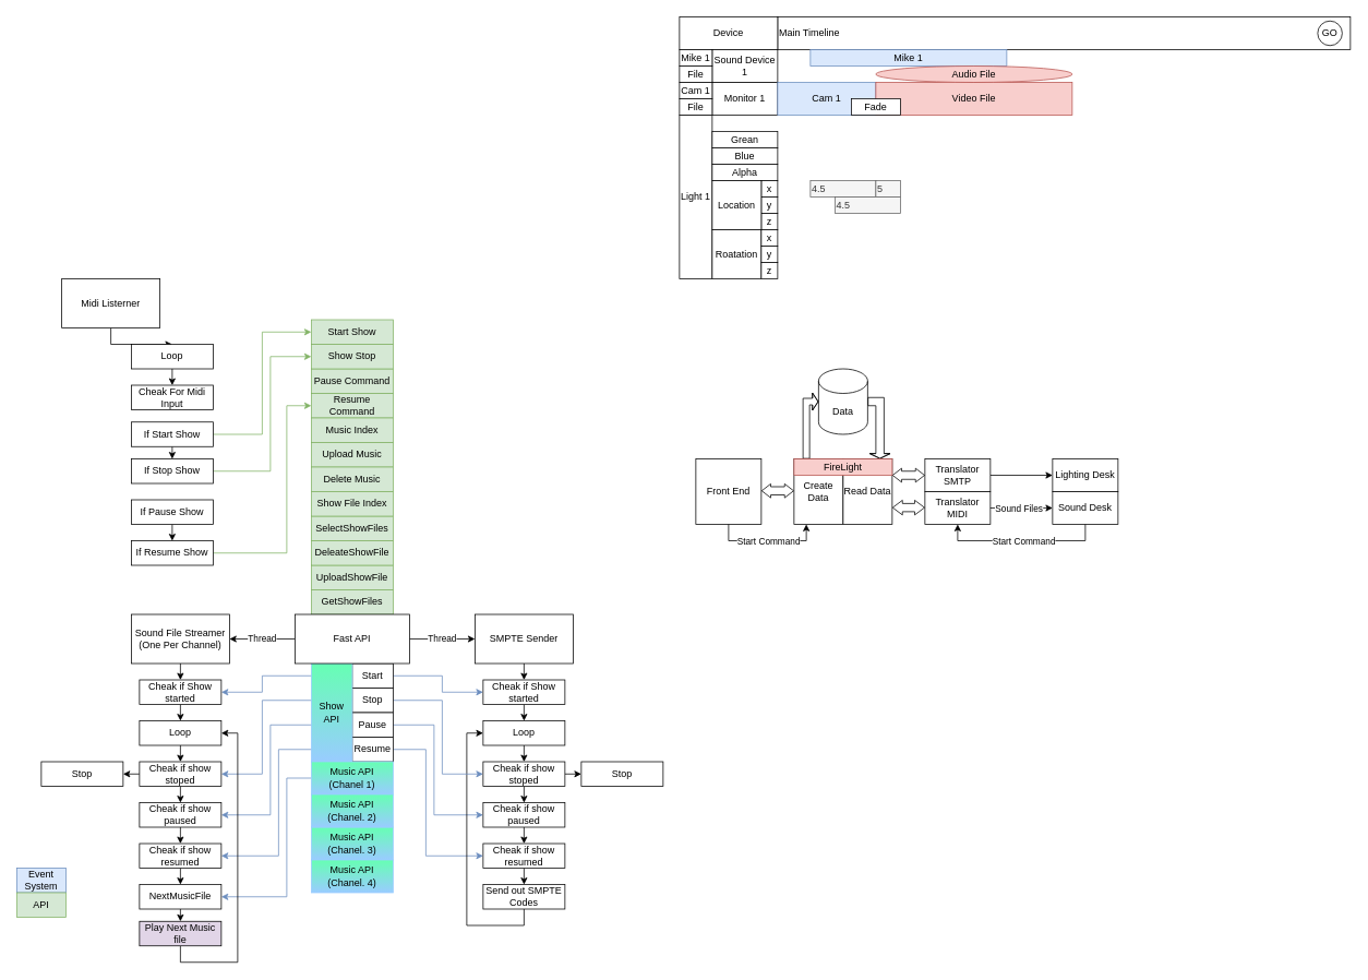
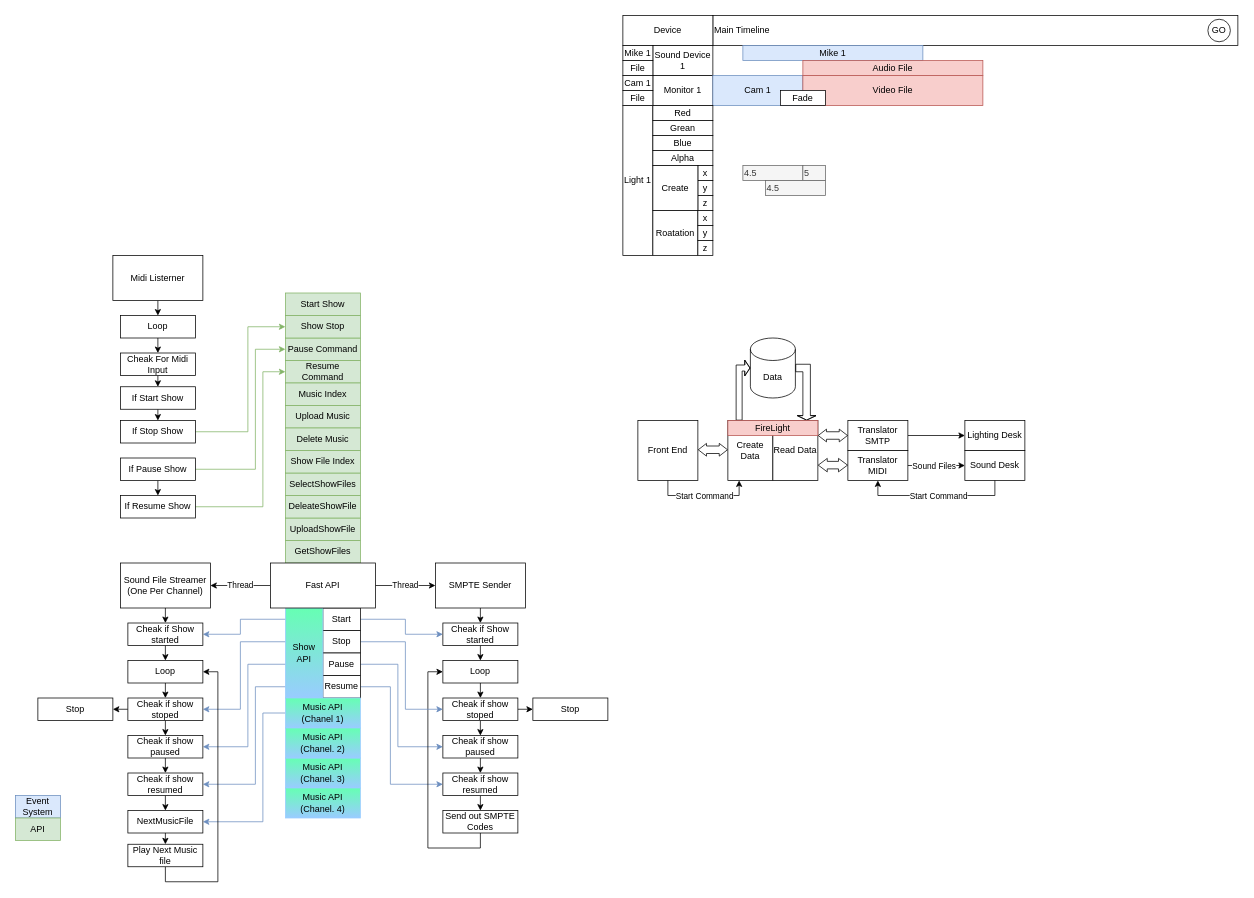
- <mxCell id="30" value="Audio File" style="ellipse;whiteSpace=wrap;html=1;fillColor=#f8cecc;strokeColor=#b85450;" parent="1" vertex="1"><mxGeometry x="1070" y="80" width="240" height="20" as="geometry" /></mxCell>
+ <mxCell id="30" value="Audio File" style="rounded=0;whiteSpace=wrap;html=1;fillColor=#f8cecc;strokeColor=#b85450;" parent="1" vertex="1"><mxGeometry x="1070" y="80" width="240" height="20" as="geometry" /></mxCell>
+ <mxCell id="9" value="&lt;div&gt;Red&lt;/div&gt;" style="rounded=0;whiteSpace=wrap;html=1;" parent="1" vertex="1"><mxGeometry x="870" y="140" width="80" height="20" as="geometry" /></mxCell>
- <mxCell id="16" value="Location" style="rounded=0;whiteSpace=wrap;html=1;" parent="1" vertex="1"><mxGeometry x="870" y="220" width="60" height="60" as="geometry" /></mxCell>
+ <mxCell id="16" value="Create" style="rounded=0;whiteSpace=wrap;html=1;" parent="1" vertex="1"><mxGeometry x="870" y="220" width="60" height="60" as="geometry" /></mxCell>
- <mxCell id="105" value="Midi Listerner" style="rounded=0;whiteSpace=wrap;html=1;" parent="1" vertex="1"><mxGeometry x="75" y="340" width="120" height="60" as="geometry" /></mxCell>
+ <mxCell id="105" value="Midi Listerner" style="rounded=0;whiteSpace=wrap;html=1;" parent="1" vertex="1"><mxGeometry x="150" y="340" width="120" height="60" as="geometry" /></mxCell>
- <mxCell id="111" style="edgeStyle=orthogonalEdgeStyle;rounded=0;orthogonalLoop=1;jettySize=auto;html=1;exitX=1;exitY=0.5;exitDx=0;exitDy=0;entryX=0;entryY=0.5;entryDx=0;entryDy=0;fillColor=#d5e8d4;strokeColor=#82b366;" parent="1" source="112" target="103" edge="1"><mxGeometry relative="1" as="geometry" /></mxCell>
+ <mxCell id="108" style="edgeStyle=orthogonalEdgeStyle;rounded=0;orthogonalLoop=1;jettySize=auto;html=1;exitX=0.5;exitY=1;exitDx=0;exitDy=0;entryX=0.5;entryY=0;entryDx=0;entryDy=0;" parent="1" source="109" target="112" edge="1"><mxGeometry relative="1" as="geometry"><mxPoint x="210" y="510" as="targetPoint" /></mxGeometry></mxCell>
+ <mxCell id="119" style="edgeStyle=orthogonalEdgeStyle;rounded=0;orthogonalLoop=1;jettySize=auto;html=1;exitX=1;exitY=0.5;exitDx=0;exitDy=0;entryX=0;entryY=0.5;entryDx=0;entryDy=0;fillColor=#d5e8d4;strokeColor=#82b366;" parent="1" source="120" target="113" edge="1"><mxGeometry relative="1" as="geometry"><Array as="points"><mxPoint x="340" y="625" /><mxPoint x="340" y="465" /></Array></mxGeometry></mxCell>
- <mxCell id="97" value="Play Next Music file" style="rounded=0;whiteSpace=wrap;html=1;fillColor=#e1d5e7;" parent="1" vertex="1"><mxGeometry x="170" y="1125" width="100" height="30" as="geometry" /></mxCell>
+ <mxCell id="97" value="Play Next Music file" style="rounded=0;whiteSpace=wrap;html=1;" parent="1" vertex="1"><mxGeometry x="170" y="1125" width="100" height="30" as="geometry" /></mxCell>
